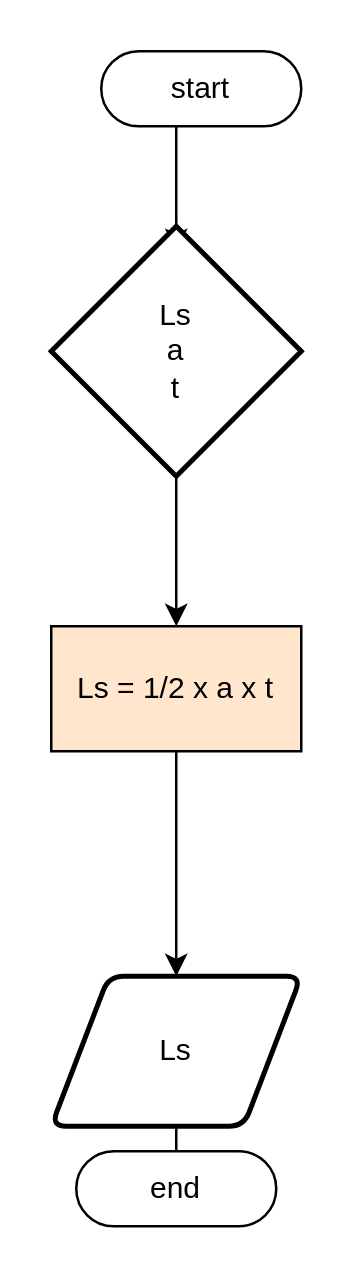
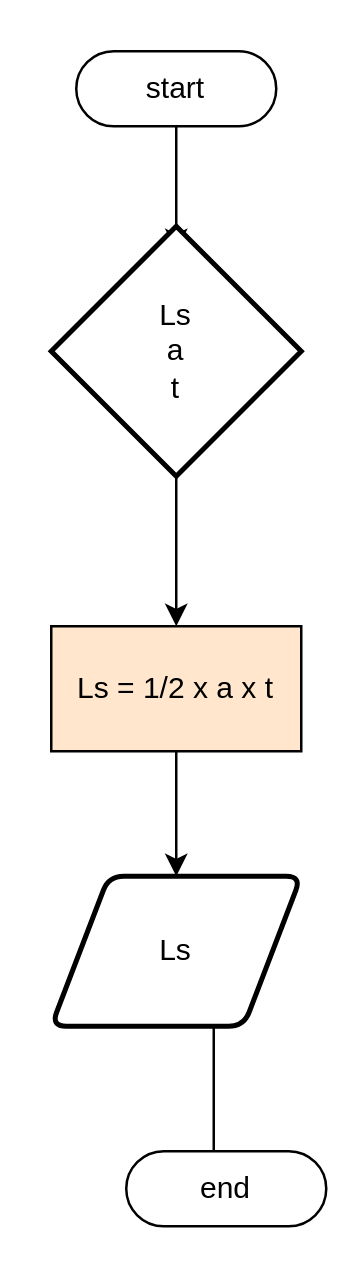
- <mxCell id="3" value="start" style="html=1;dashed=0;whiteSpace=wrap;shape=mxgraph.dfd.start" vertex="1" parent="1"><mxGeometry x="40" y="20" width="80" height="30" as="geometry" /></mxCell>
+ <mxCell id="3" value="start" style="html=1;dashed=0;whiteSpace=wrap;shape=mxgraph.dfd.start" vertex="1" parent="1"><mxGeometry x="30" y="20" width="80" height="30" as="geometry" /></mxCell>
- <mxCell id="9" value="Ls" style="shape=parallelogram;html=1;strokeWidth=2;perimeter=parallelogramPerimeter;whiteSpace=wrap;rounded=1;arcSize=12;size=0.23;" vertex="1" parent="1"><mxGeometry x="20" y="390" width="100" height="60" as="geometry" /></mxCell>
+ <mxCell id="9" value="Ls" style="shape=parallelogram;html=1;strokeWidth=2;perimeter=parallelogramPerimeter;whiteSpace=wrap;rounded=1;arcSize=12;size=0.23;" vertex="1" parent="1"><mxGeometry x="20" y="350" width="100" height="60" as="geometry" /></mxCell>
- <mxCell id="10" value="end" style="html=1;dashed=0;whiteSpace=wrap;shape=mxgraph.dfd.start" vertex="1" parent="1"><mxGeometry x="30" y="460" width="80" height="30" as="geometry" /></mxCell>
+ <mxCell id="10" value="end" style="html=1;dashed=0;whiteSpace=wrap;shape=mxgraph.dfd.start" vertex="1" parent="1"><mxGeometry x="50" y="460" width="80" height="30" as="geometry" /></mxCell>
